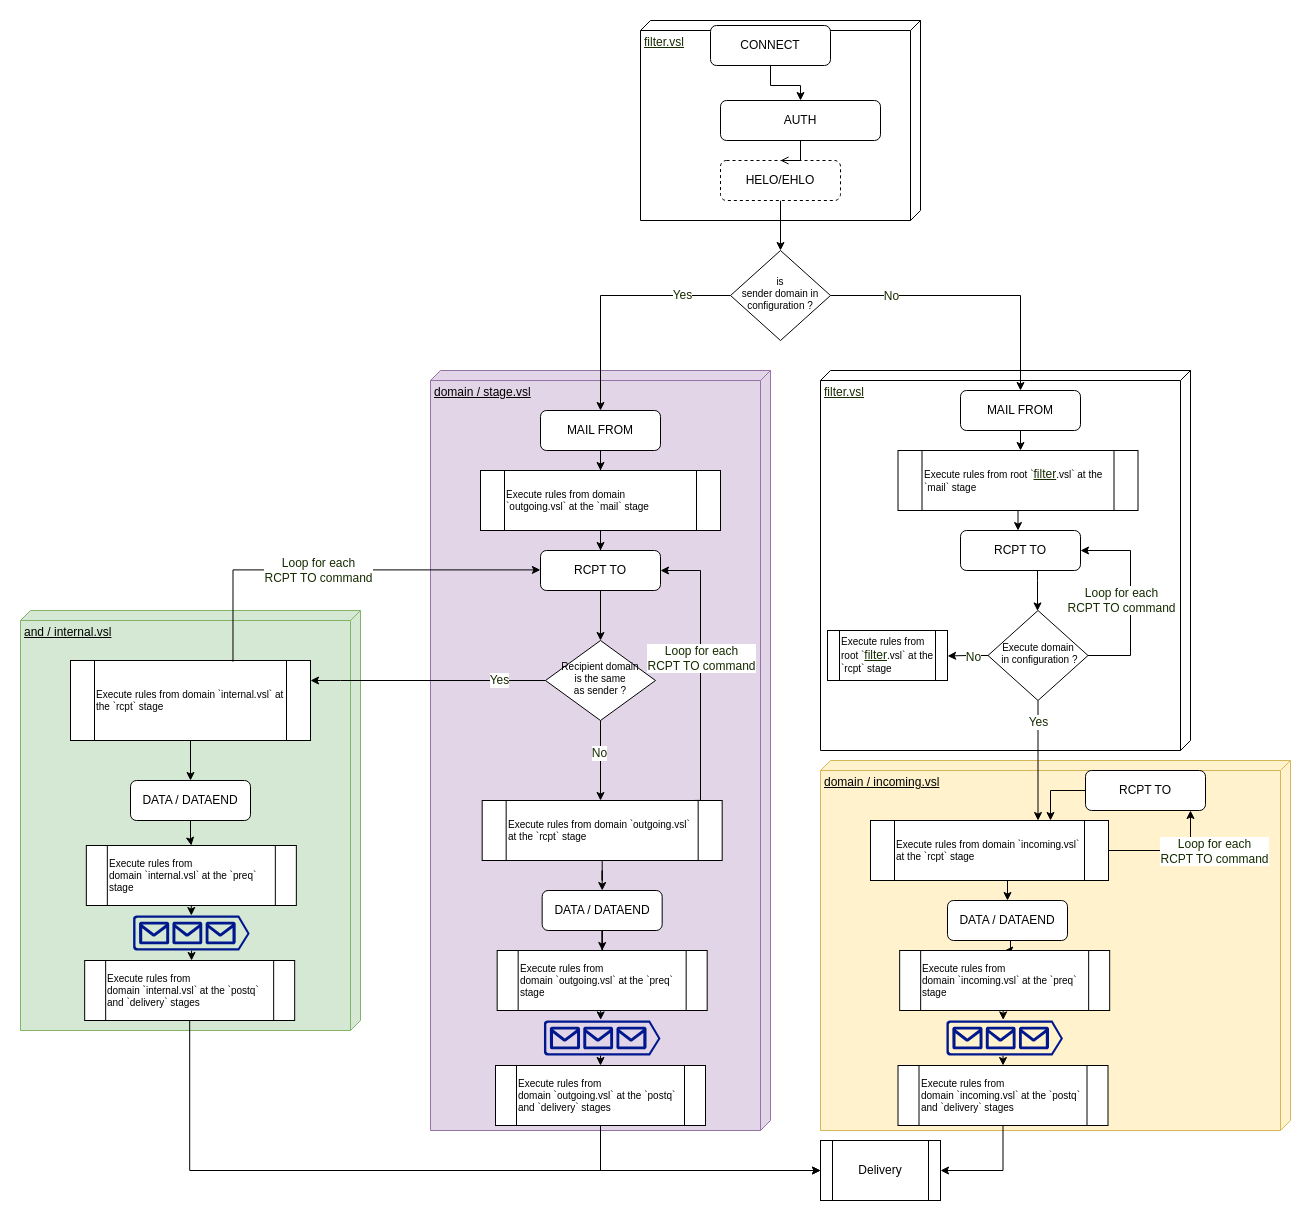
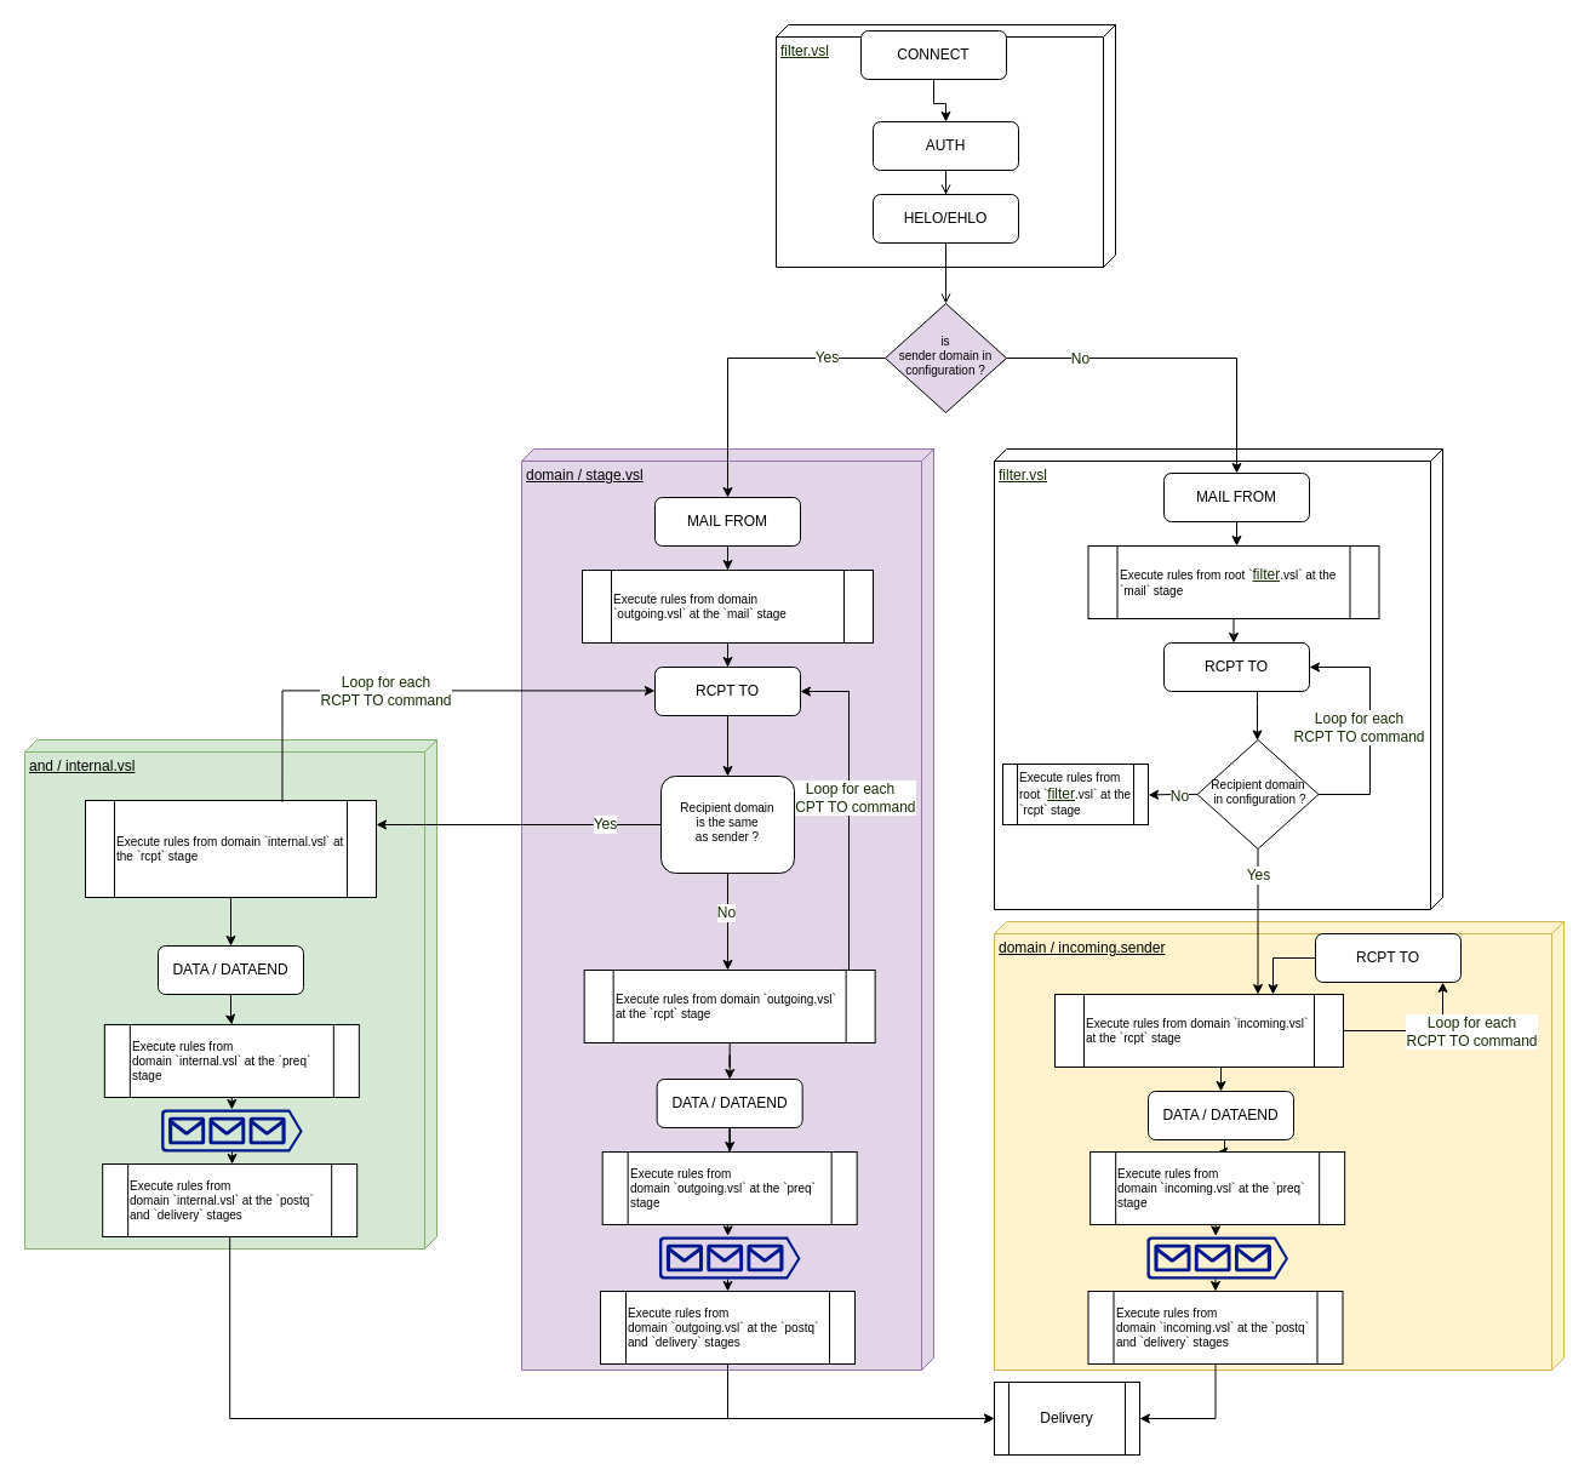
- <mxCell id="43" value="AUTH" style="rounded=1;whiteSpace=wrap;html=1;fontSize=12;glass=0;strokeWidth=1;shadow=0;" parent="1" vertex="1"><mxGeometry x="720" y="100" width="160" height="40" as="geometry" /></mxCell>
+ <mxCell id="43" value="AUTH" style="rounded=1;whiteSpace=wrap;html=1;fontSize=12;glass=0;strokeWidth=1;shadow=0;" parent="1" vertex="1"><mxGeometry x="720" y="100" width="120" height="40" as="geometry" /></mxCell>
- <mxCell id="8" value="HELO/EHLO" style="rounded=1;whiteSpace=wrap;html=1;fontSize=12;glass=0;strokeWidth=1;shadow=0;dashed=1;" parent="1" vertex="1"><mxGeometry x="720" y="160" width="120" height="40" as="geometry" /></mxCell>
+ <mxCell id="8" value="HELO/EHLO" style="rounded=1;whiteSpace=wrap;html=1;fontSize=12;glass=0;strokeWidth=1;shadow=0;" parent="1" vertex="1"><mxGeometry x="720" y="160" width="120" height="40" as="geometry" /></mxCell>
- <mxCell id="7" style="edgeStyle=orthogonalEdgeStyle;rounded=0;orthogonalLoop=1;jettySize=auto;html=1;entryX=0.5;entryY=0;entryDx=0;entryDy=0;fontSize=12;fontColor=#162B00;" parent="1" source="8" target="13" edge="1"><mxGeometry relative="1" as="geometry" /></mxCell>
+ <mxCell id="7" style="edgeStyle=orthogonalEdgeStyle;rounded=0;orthogonalLoop=1;jettySize=auto;html=1;entryX=0.5;entryY=0;entryDx=0;entryDy=0;fontSize=12;fontColor=#162B00;endArrow=open;" parent="1" source="8" target="13" edge="1"><mxGeometry relative="1" as="geometry" /></mxCell>
- <mxCell id="13" value="is&lt;br&gt;sender domain in configuration ?" style="rhombus;whiteSpace=wrap;html=1;shadow=0;fontFamily=Helvetica;fontSize=10;align=center;strokeWidth=1;spacing=6;spacingTop=-4;" parent="1" vertex="1"><mxGeometry x="730" y="250" width="100" height="90" as="geometry" /></mxCell>
+ <mxCell id="13" value="is&lt;br&gt;sender domain in configuration ?" style="rhombus;whiteSpace=wrap;html=1;shadow=0;fontFamily=Helvetica;fontSize=10;align=center;strokeWidth=1;spacing=6;spacingTop=-4;fillColor=#e1d5e7;" parent="1" vertex="1"><mxGeometry x="730" y="250" width="100" height="90" as="geometry" /></mxCell>
- <mxCell id="27" value="Execute domain&lt;br&gt;&amp;nbsp;in configuration ?" style="rhombus;whiteSpace=wrap;html=1;shadow=0;fontFamily=Helvetica;fontSize=10;align=center;strokeWidth=1;spacing=6;spacingTop=-4;" parent="1" vertex="1"><mxGeometry x="987.5" y="610" width="100" height="90" as="geometry" /></mxCell>
+ <mxCell id="27" value="Recipient domain&lt;br&gt;&amp;nbsp;in configuration ?" style="rhombus;whiteSpace=wrap;html=1;shadow=0;fontFamily=Helvetica;fontSize=10;align=center;strokeWidth=1;spacing=6;spacingTop=-4;" parent="1" vertex="1"><mxGeometry x="987.5" y="610" width="100" height="90" as="geometry" /></mxCell>
- <mxCell id="20" value="Recipient domain&lt;br&gt;is the same&lt;br&gt;as sender ?" style="rhombus;whiteSpace=wrap;html=1;shadow=0;fontFamily=Helvetica;fontSize=10;align=center;strokeWidth=1;spacing=6;spacingTop=-4;" parent="1" vertex="1"><mxGeometry x="545" y="640" width="110" height="80" as="geometry" /></mxCell>
+ <mxCell id="20" value="Recipient domain&lt;br&gt;is the same&lt;br&gt;as sender ?" style="whiteSpace=wrap;html=1;shadow=0;fontFamily=Helvetica;fontSize=10;align=center;strokeWidth=1;spacing=6;spacingTop=-4;rounded=1;" parent="1" vertex="1"><mxGeometry x="545" y="640" width="110" height="80" as="geometry" /></mxCell>
- <mxCell id="3" value="domain / incoming.vsl" style="verticalAlign=top;align=left;spacingTop=8;spacingLeft=2;spacingRight=12;shape=cube;size=10;direction=south;fontStyle=4;html=1;fontSize=12;fillColor=#fff2cc;strokeColor=#d6b656;" parent="1" vertex="1"><mxGeometry x="820" y="760" width="470" height="370" as="geometry" /></mxCell>
+ <mxCell id="3" value="domain / incoming.sender" style="verticalAlign=top;align=left;spacingTop=8;spacingLeft=2;spacingRight=12;shape=cube;size=10;direction=south;fontStyle=4;html=1;fontSize=12;fillColor=#fff2cc;strokeColor=#d6b656;" parent="1" vertex="1"><mxGeometry x="820" y="760" width="470" height="370" as="geometry" /></mxCell>
